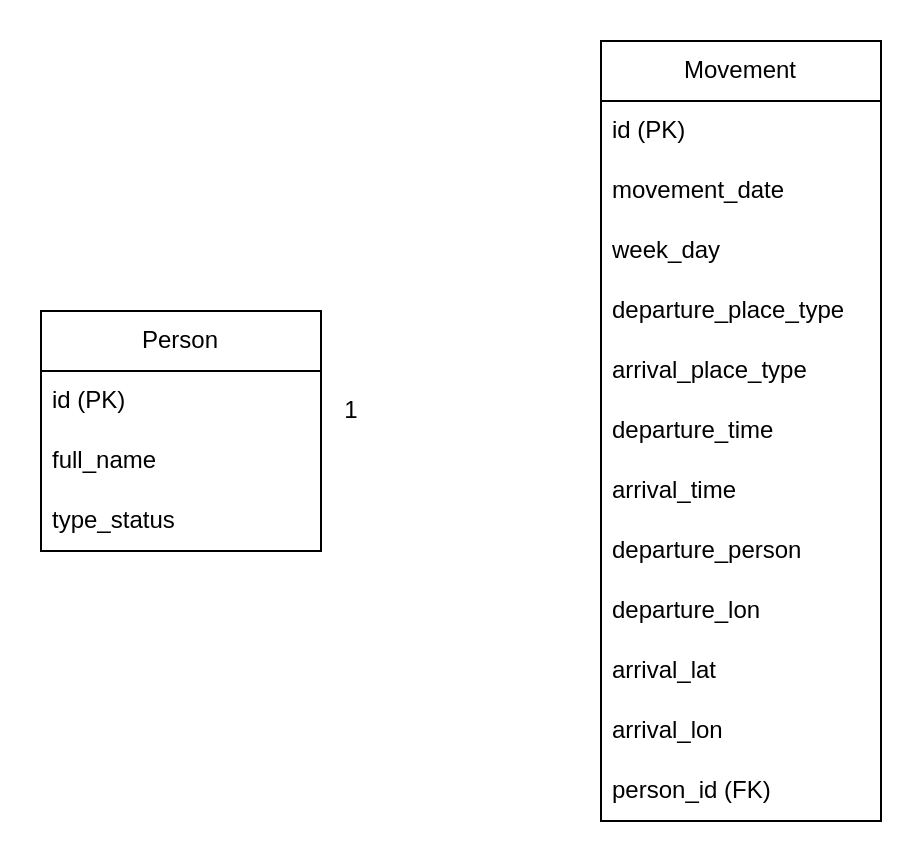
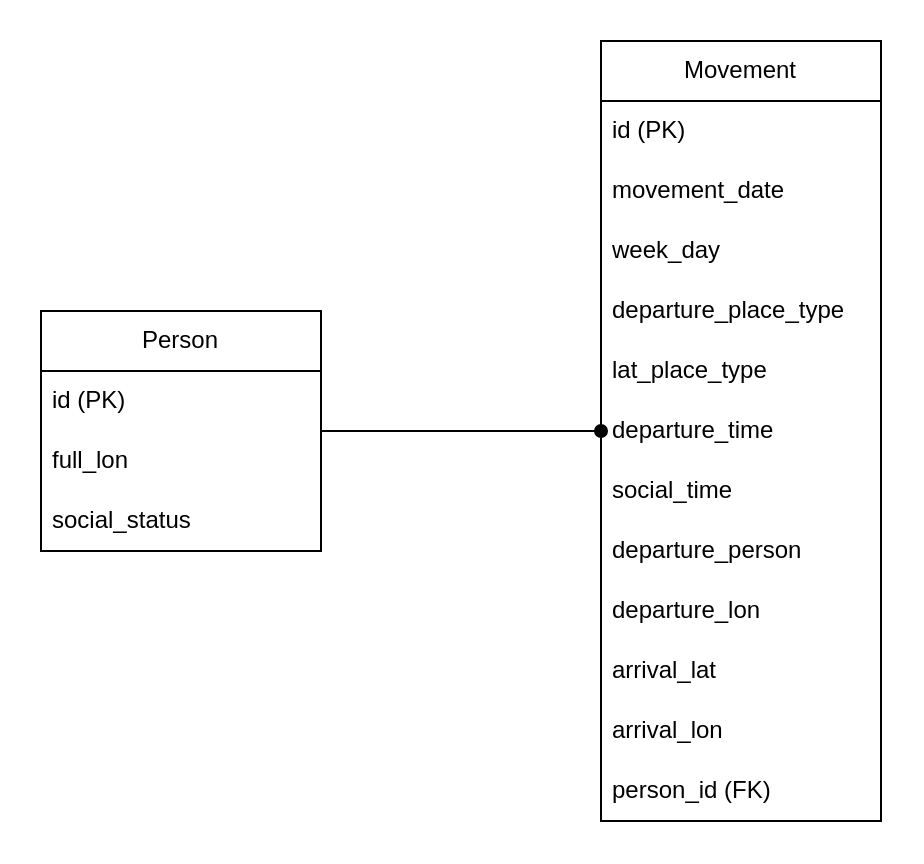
- <mxCell id="12" value="arrival_place_type" style="text;strokeColor=none;fillColor=none;align=left;verticalAlign=middle;spacingLeft=4;spacingRight=4;overflow=hidden;points=[[0,0.5],[1,0.5]];portConstraint=eastwest;rotatable=0;whiteSpace=wrap;html=1;" vertex="1" parent="7"><mxGeometry y="150" width="140" height="30" as="geometry" /></mxCell>
+ <mxCell id="12" value="lat_place_type" style="text;strokeColor=none;fillColor=none;align=left;verticalAlign=middle;spacingLeft=4;spacingRight=4;overflow=hidden;points=[[0,0.5],[1,0.5]];portConstraint=eastwest;rotatable=0;whiteSpace=wrap;html=1;" vertex="1" parent="7"><mxGeometry y="150" width="140" height="30" as="geometry" /></mxCell>
- <mxCell id="20" value="1" style="text;html=1;align=center;verticalAlign=middle;resizable=0;points=[];autosize=1;strokeColor=none;fillColor=none;" vertex="1" parent="1"><mxGeometry x="160" y="190" width="30" height="30" as="geometry" /></mxCell>
+ <mxCell id="6" style="edgeStyle=orthogonalEdgeStyle;rounded=0;orthogonalLoop=1;jettySize=auto;html=1;endArrow=none;endFill=0;startArrow=oval;startFill=1;" edge="1" parent="1" source="7" target="2"><mxGeometry relative="1" as="geometry" /></mxCell>
- <mxCell id="4" value="full_name" style="text;strokeColor=none;fillColor=none;align=left;verticalAlign=middle;spacingLeft=4;spacingRight=4;overflow=hidden;points=[[0,0.5],[1,0.5]];portConstraint=eastwest;rotatable=0;whiteSpace=wrap;html=1;" parent="2" vertex="1"><mxGeometry y="60" width="140" height="30" as="geometry" /></mxCell>
+ <mxCell id="4" value="full_lon" style="text;strokeColor=none;fillColor=none;align=left;verticalAlign=middle;spacingLeft=4;spacingRight=4;overflow=hidden;points=[[0,0.5],[1,0.5]];portConstraint=eastwest;rotatable=0;whiteSpace=wrap;html=1;" parent="2" vertex="1"><mxGeometry y="60" width="140" height="30" as="geometry" /></mxCell>
- <mxCell id="14" value="arrival_time" style="text;strokeColor=none;fillColor=none;align=left;verticalAlign=middle;spacingLeft=4;spacingRight=4;overflow=hidden;points=[[0,0.5],[1,0.5]];portConstraint=eastwest;rotatable=0;whiteSpace=wrap;html=1;" vertex="1" parent="7"><mxGeometry y="210" width="140" height="30" as="geometry" /></mxCell>
+ <mxCell id="14" value="social_time" style="text;strokeColor=none;fillColor=none;align=left;verticalAlign=middle;spacingLeft=4;spacingRight=4;overflow=hidden;points=[[0,0.5],[1,0.5]];portConstraint=eastwest;rotatable=0;whiteSpace=wrap;html=1;" vertex="1" parent="7"><mxGeometry y="210" width="140" height="30" as="geometry" /></mxCell>
- <mxCell id="5" value="type_status" style="text;strokeColor=none;fillColor=none;align=left;verticalAlign=middle;spacingLeft=4;spacingRight=4;overflow=hidden;points=[[0,0.5],[1,0.5]];portConstraint=eastwest;rotatable=0;whiteSpace=wrap;html=1;" parent="2" vertex="1"><mxGeometry y="90" width="140" height="30" as="geometry" /></mxCell>
+ <mxCell id="5" value="social_status" style="text;strokeColor=none;fillColor=none;align=left;verticalAlign=middle;spacingLeft=4;spacingRight=4;overflow=hidden;points=[[0,0.5],[1,0.5]];portConstraint=eastwest;rotatable=0;whiteSpace=wrap;html=1;" parent="2" vertex="1"><mxGeometry y="90" width="140" height="30" as="geometry" /></mxCell>
